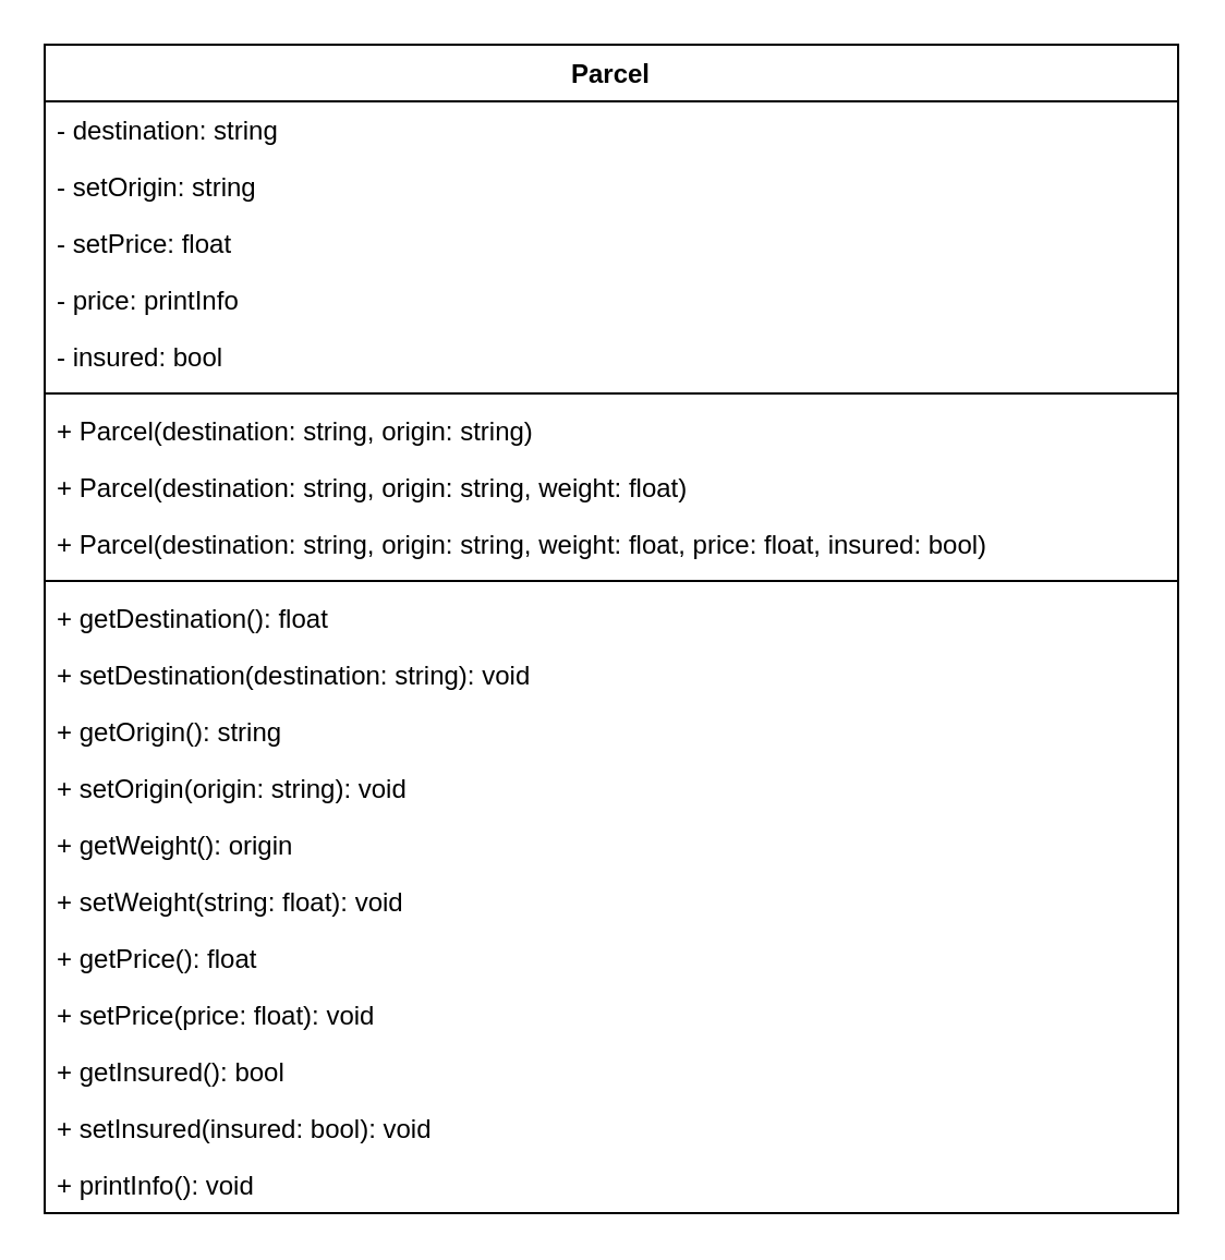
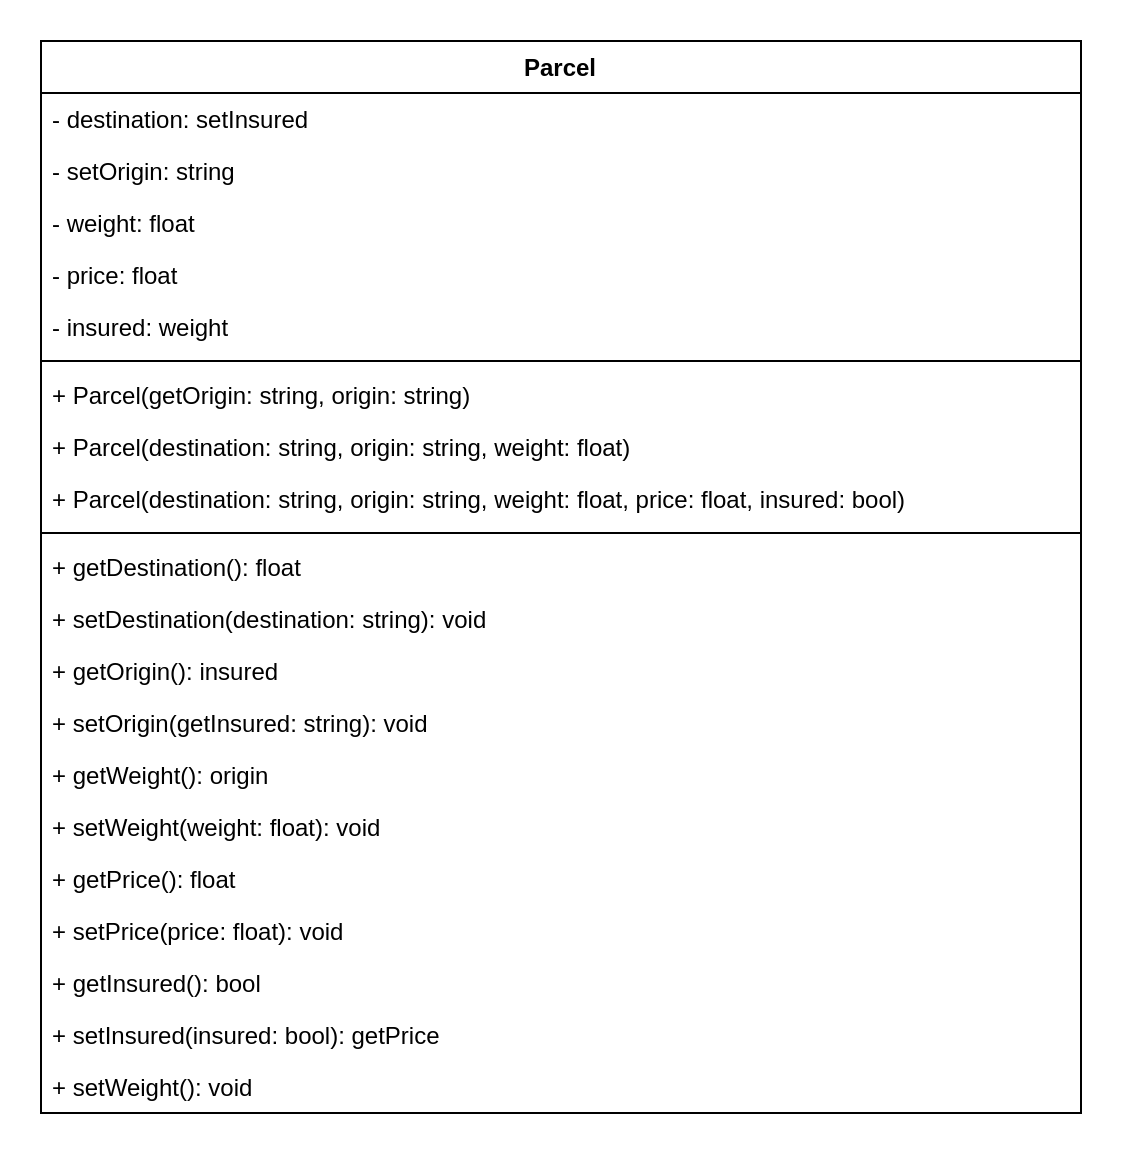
- <mxCell id="3" value="- destination: string" style="text;strokeColor=none;fillColor=none;align=left;verticalAlign=top;spacingLeft=4;spacingRight=4;overflow=hidden;rotatable=0;points=[[0,0.5],[1,0.5]];portConstraint=eastwest;" vertex="1" parent="2"><mxGeometry y="26" width="520" height="26" as="geometry" /></mxCell>
+ <mxCell id="3" value="- destination: setInsured" style="text;strokeColor=none;fillColor=none;align=left;verticalAlign=top;spacingLeft=4;spacingRight=4;overflow=hidden;rotatable=0;points=[[0,0.5],[1,0.5]];portConstraint=eastwest;" vertex="1" parent="2"><mxGeometry y="26" width="520" height="26" as="geometry" /></mxCell>
- <mxCell id="5" value="- setPrice: float" style="text;strokeColor=none;fillColor=none;align=left;verticalAlign=top;spacingLeft=4;spacingRight=4;overflow=hidden;rotatable=0;points=[[0,0.5],[1,0.5]];portConstraint=eastwest;" vertex="1" parent="2"><mxGeometry y="78" width="520" height="26" as="geometry" /></mxCell>
+ <mxCell id="5" value="- weight: float" style="text;strokeColor=none;fillColor=none;align=left;verticalAlign=top;spacingLeft=4;spacingRight=4;overflow=hidden;rotatable=0;points=[[0,0.5],[1,0.5]];portConstraint=eastwest;" vertex="1" parent="2"><mxGeometry y="78" width="520" height="26" as="geometry" /></mxCell>
- <mxCell id="6" value="- price: printInfo" style="text;strokeColor=none;fillColor=none;align=left;verticalAlign=top;spacingLeft=4;spacingRight=4;overflow=hidden;rotatable=0;points=[[0,0.5],[1,0.5]];portConstraint=eastwest;" vertex="1" parent="2"><mxGeometry y="104" width="520" height="26" as="geometry" /></mxCell>
+ <mxCell id="6" value="- price: float" style="text;strokeColor=none;fillColor=none;align=left;verticalAlign=top;spacingLeft=4;spacingRight=4;overflow=hidden;rotatable=0;points=[[0,0.5],[1,0.5]];portConstraint=eastwest;" vertex="1" parent="2"><mxGeometry y="104" width="520" height="26" as="geometry" /></mxCell>
- <mxCell id="7" value="- insured: bool" style="text;strokeColor=none;fillColor=none;align=left;verticalAlign=top;spacingLeft=4;spacingRight=4;overflow=hidden;rotatable=0;points=[[0,0.5],[1,0.5]];portConstraint=eastwest;" vertex="1" parent="2"><mxGeometry y="130" width="520" height="26" as="geometry" /></mxCell>
+ <mxCell id="7" value="- insured: weight" style="text;strokeColor=none;fillColor=none;align=left;verticalAlign=top;spacingLeft=4;spacingRight=4;overflow=hidden;rotatable=0;points=[[0,0.5],[1,0.5]];portConstraint=eastwest;" vertex="1" parent="2"><mxGeometry y="130" width="520" height="26" as="geometry" /></mxCell>
- <mxCell id="9" value="+ Parcel(destination: string, origin: string)" style="text;strokeColor=none;fillColor=none;align=left;verticalAlign=top;spacingLeft=4;spacingRight=4;overflow=hidden;rotatable=0;points=[[0,0.5],[1,0.5]];portConstraint=eastwest;" vertex="1" parent="2"><mxGeometry y="164" width="520" height="26" as="geometry" /></mxCell>
+ <mxCell id="9" value="+ Parcel(getOrigin: string, origin: string)" style="text;strokeColor=none;fillColor=none;align=left;verticalAlign=top;spacingLeft=4;spacingRight=4;overflow=hidden;rotatable=0;points=[[0,0.5],[1,0.5]];portConstraint=eastwest;" vertex="1" parent="2"><mxGeometry y="164" width="520" height="26" as="geometry" /></mxCell>
- <mxCell id="15" value="+ getOrigin(): string" style="text;strokeColor=none;fillColor=none;align=left;verticalAlign=top;spacingLeft=4;spacingRight=4;overflow=hidden;rotatable=0;points=[[0,0.5],[1,0.5]];portConstraint=eastwest;" vertex="1" parent="2"><mxGeometry y="302" width="520" height="26" as="geometry" /></mxCell>
+ <mxCell id="15" value="+ getOrigin(): insured" style="text;strokeColor=none;fillColor=none;align=left;verticalAlign=top;spacingLeft=4;spacingRight=4;overflow=hidden;rotatable=0;points=[[0,0.5],[1,0.5]];portConstraint=eastwest;" vertex="1" parent="2"><mxGeometry y="302" width="520" height="26" as="geometry" /></mxCell>
- <mxCell id="16" value="+ setOrigin(origin: string): void" style="text;strokeColor=none;fillColor=none;align=left;verticalAlign=top;spacingLeft=4;spacingRight=4;overflow=hidden;rotatable=0;points=[[0,0.5],[1,0.5]];portConstraint=eastwest;" vertex="1" parent="2"><mxGeometry y="328" width="520" height="26" as="geometry" /></mxCell>
+ <mxCell id="16" value="+ setOrigin(getInsured: string): void" style="text;strokeColor=none;fillColor=none;align=left;verticalAlign=top;spacingLeft=4;spacingRight=4;overflow=hidden;rotatable=0;points=[[0,0.5],[1,0.5]];portConstraint=eastwest;" vertex="1" parent="2"><mxGeometry y="328" width="520" height="26" as="geometry" /></mxCell>
- <mxCell id="18" value="+ setWeight(string: float): void" style="text;strokeColor=none;fillColor=none;align=left;verticalAlign=top;spacingLeft=4;spacingRight=4;overflow=hidden;rotatable=0;points=[[0,0.5],[1,0.5]];portConstraint=eastwest;" vertex="1" parent="2"><mxGeometry y="380" width="520" height="26" as="geometry" /></mxCell>
+ <mxCell id="18" value="+ setWeight(weight: float): void" style="text;strokeColor=none;fillColor=none;align=left;verticalAlign=top;spacingLeft=4;spacingRight=4;overflow=hidden;rotatable=0;points=[[0,0.5],[1,0.5]];portConstraint=eastwest;" vertex="1" parent="2"><mxGeometry y="380" width="520" height="26" as="geometry" /></mxCell>
- <mxCell id="22" value="+ setInsured(insured: bool): void" style="text;strokeColor=none;fillColor=none;align=left;verticalAlign=top;spacingLeft=4;spacingRight=4;overflow=hidden;rotatable=0;points=[[0,0.5],[1,0.5]];portConstraint=eastwest;" vertex="1" parent="2"><mxGeometry y="484" width="520" height="26" as="geometry" /></mxCell>
+ <mxCell id="22" value="+ setInsured(insured: bool): getPrice" style="text;strokeColor=none;fillColor=none;align=left;verticalAlign=top;spacingLeft=4;spacingRight=4;overflow=hidden;rotatable=0;points=[[0,0.5],[1,0.5]];portConstraint=eastwest;" vertex="1" parent="2"><mxGeometry y="484" width="520" height="26" as="geometry" /></mxCell>
- <mxCell id="23" value="+ printInfo(): void" style="text;strokeColor=none;fillColor=none;align=left;verticalAlign=top;spacingLeft=4;spacingRight=4;overflow=hidden;rotatable=0;points=[[0,0.5],[1,0.5]];portConstraint=eastwest;" vertex="1" parent="2"><mxGeometry y="510" width="520" height="26" as="geometry" /></mxCell>
+ <mxCell id="23" value="+ setWeight(): void" style="text;strokeColor=none;fillColor=none;align=left;verticalAlign=top;spacingLeft=4;spacingRight=4;overflow=hidden;rotatable=0;points=[[0,0.5],[1,0.5]];portConstraint=eastwest;" vertex="1" parent="2"><mxGeometry y="510" width="520" height="26" as="geometry" /></mxCell>
